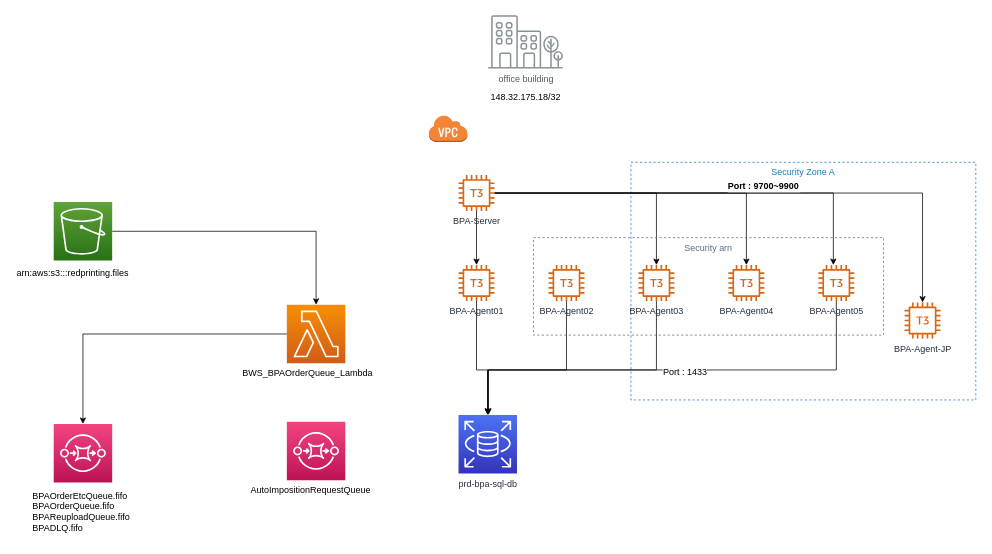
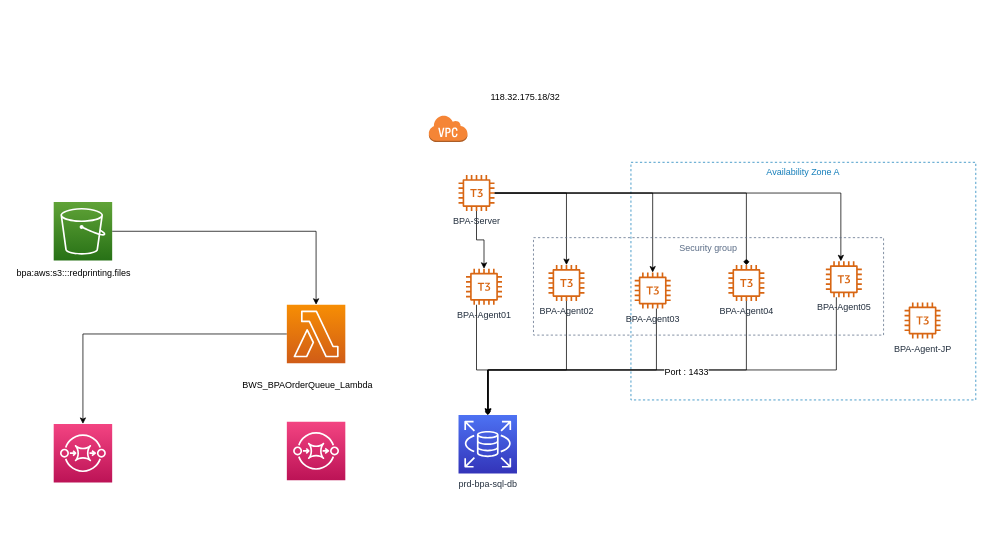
- <mxCell id="26" value="office building" style="outlineConnect=0;gradientColor=none;fontColor=#545B64;strokeColor=none;fillColor=#879196;dashed=0;verticalLabelPosition=bottom;verticalAlign=top;align=center;html=1;fontSize=12;fontStyle=0;aspect=fixed;shape=mxgraph.aws4.illustration_office_building;pointerEvents=1" vertex="1" parent="1"><mxGeometry x="650.5" y="20" width="100" height="71" as="geometry" /></mxCell>
- <mxCell id="25" value="148.32.175.18/32" style="text;html=1;fontSize=12;" parent="1" vertex="1"><mxGeometry x="651.5" y="116" width="120" height="30" as="geometry" /></mxCell>
+ <mxCell id="25" value="118.32.175.18/32" style="text;html=1;fontSize=12;" parent="1" vertex="1"><mxGeometry x="651.5" y="116" width="120" height="30" as="geometry" /></mxCell>
- <mxCell id="2" value="Security Zone A" style="fillColor=none;strokeColor=#147EBA;dashed=1;verticalAlign=top;fontStyle=0;fontColor=#147EBA;labelBackgroundColor=none;" parent="1" vertex="1"><mxGeometry x="841" y="216" width="460" height="317" as="geometry" /></mxCell>
+ <mxCell id="2" value="Availability Zone A" style="fillColor=none;strokeColor=#147EBA;dashed=1;verticalAlign=top;fontStyle=0;fontColor=#147EBA;labelBackgroundColor=none;" parent="1" vertex="1"><mxGeometry x="841" y="216" width="460" height="317" as="geometry" /></mxCell>
+ <mxCell id="7" style="edgeStyle=orthogonalEdgeStyle;rounded=0;orthogonalLoop=1;jettySize=auto;html=0;" parent="1" source="12" target="14" edge="1"><mxGeometry relative="1" as="geometry" /></mxCell>
- <mxCell id="11" value="Port : 9700~9900" style="edgeStyle=orthogonalEdgeStyle;rounded=0;orthogonalLoop=1;jettySize=auto;html=0;labelBorderColor=none;fontStyle=1;fontSize=12;verticalAlign=bottom;" parent="1" source="12" target="22" edge="1"><mxGeometry relative="1" as="geometry" /></mxCell>
- <mxCell id="24" value="Security arn" style="fillColor=none;strokeColor=#5A6C86;dashed=1;verticalAlign=top;fontStyle=0;fontColor=#5A6C86;labelBackgroundColor=none;" parent="1" vertex="1"><mxGeometry x="711" y="316.5" width="467" height="130" as="geometry" /></mxCell>
+ <mxCell id="24" value="Security group" style="fillColor=none;strokeColor=#5A6C86;dashed=1;verticalAlign=top;fontStyle=0;fontColor=#5A6C86;labelBackgroundColor=none;" parent="1" vertex="1"><mxGeometry x="711" y="316.5" width="467" height="130" as="geometry" /></mxCell>
- <mxCell id="9" style="edgeStyle=orthogonalEdgeStyle;rounded=0;orthogonalLoop=1;jettySize=auto;html=0;" parent="1" source="12" target="18" edge="1"><mxGeometry relative="1" as="geometry" /></mxCell>
+ <mxCell id="9" style="edgeStyle=orthogonalEdgeStyle;rounded=0;orthogonalLoop=1;jettySize=auto;html=0;endArrow=diamond;" parent="1" source="12" target="18" edge="1"><mxGeometry relative="1" as="geometry" /></mxCell>
- <mxCell id="34" value="arn:aws:s3:::redprinting.files" style="text;html=1;" vertex="1" parent="1"><mxGeometry x="20" y="350" width="180" height="30" as="geometry" /></mxCell>
+ <mxCell id="34" value="bpa:aws:s3:::redprinting.files" style="text;html=1;" vertex="1" parent="1"><mxGeometry x="20" y="350" width="180" height="30" as="geometry" /></mxCell>
- <mxCell id="5" value="BPA-Agent01" style="outlineConnect=0;fontColor=#232F3E;gradientColor=none;fillColor=#D86613;strokeColor=none;dashed=0;verticalLabelPosition=bottom;verticalAlign=top;align=center;html=1;fontSize=12;fontStyle=0;aspect=fixed;pointerEvents=1;shape=mxgraph.aws4.t3_instance;labelBackgroundColor=none;" parent="1" vertex="1"><mxGeometry x="611" y="353" width="48" height="48" as="geometry" /></mxCell>
+ <mxCell id="5" value="BPA-Agent01" style="outlineConnect=0;fontColor=#232F3E;gradientColor=none;fillColor=#D86613;strokeColor=none;dashed=0;verticalLabelPosition=bottom;verticalAlign=top;align=center;html=1;fontSize=12;fontStyle=0;aspect=fixed;pointerEvents=1;shape=mxgraph.aws4.t3_instance;labelBackgroundColor=none;" parent="1" vertex="1"><mxGeometry x="621" y="358" width="48" height="48" as="geometry" /></mxCell>
- <mxCell id="16" value="BPA-Agent03" style="outlineConnect=0;fontColor=#232F3E;gradientColor=none;fillColor=#D86613;strokeColor=none;dashed=0;verticalLabelPosition=bottom;verticalAlign=top;align=center;html=1;fontSize=12;fontStyle=0;aspect=fixed;pointerEvents=1;shape=mxgraph.aws4.t3_instance;labelBackgroundColor=none;" parent="1" vertex="1"><mxGeometry x="851" y="353" width="48" height="48" as="geometry" /></mxCell>
+ <mxCell id="16" value="BPA-Agent03" style="outlineConnect=0;fontColor=#232F3E;gradientColor=none;fillColor=#D86613;strokeColor=none;dashed=0;verticalLabelPosition=bottom;verticalAlign=top;align=center;html=1;fontSize=12;fontStyle=0;aspect=fixed;pointerEvents=1;shape=mxgraph.aws4.t3_instance;labelBackgroundColor=none;" parent="1" vertex="1"><mxGeometry x="846" y="363" width="48" height="48" as="geometry" /></mxCell>
- <mxCell id="21" value="BPA-Agent05" style="outlineConnect=0;fontColor=#232F3E;gradientColor=none;fillColor=#D86613;strokeColor=none;dashed=0;verticalLabelPosition=bottom;verticalAlign=top;align=center;html=1;fontSize=12;fontStyle=0;aspect=fixed;pointerEvents=1;shape=mxgraph.aws4.t3_instance;labelBackgroundColor=none;" parent="1" vertex="1"><mxGeometry x="1091" y="353" width="48" height="48" as="geometry" /></mxCell>
+ <mxCell id="21" value="BPA-Agent05" style="outlineConnect=0;fontColor=#232F3E;gradientColor=none;fillColor=#D86613;strokeColor=none;dashed=0;verticalLabelPosition=bottom;verticalAlign=top;align=center;html=1;fontSize=12;fontStyle=0;aspect=fixed;pointerEvents=1;shape=mxgraph.aws4.t3_instance;labelBackgroundColor=none;" parent="1" vertex="1"><mxGeometry x="1101" y="348" width="48" height="48" as="geometry" /></mxCell>
+ <mxCell id="17" style="edgeStyle=orthogonalEdgeStyle;rounded=0;orthogonalLoop=1;jettySize=auto;html=0;fontSize=12;" parent="1" source="18" target="23" edge="1"><mxGeometry relative="1" as="geometry"><Array as="points"><mxPoint x="995" y="493" /><mxPoint x="650" y="493" /></Array></mxGeometry></mxCell>
- <mxCell id="13" style="edgeStyle=orthogonalEdgeStyle;rounded=0;orthogonalLoop=1;jettySize=auto;html=0;fontSize=12;" parent="1" source="14" target="23" edge="1"><mxGeometry relative="1" as="geometry"><Array as="points"><mxPoint x="755" y="493" /><mxPoint x="650" y="493" /></Array></mxGeometry></mxCell>
+ <mxCell id="13" style="edgeStyle=orthogonalEdgeStyle;rounded=0;orthogonalLoop=1;jettySize=auto;html=0;fontSize=12;endArrow=diamond;" parent="1" source="14" target="23" edge="1"><mxGeometry relative="1" as="geometry"><Array as="points"><mxPoint x="755" y="493" /><mxPoint x="650" y="493" /></Array></mxGeometry></mxCell>
- <mxCell id="33" value="BWS_BPAOrderQueue_Lambda" style="text;html=1;" vertex="1" parent="1"><mxGeometry x="321" y="484" width="200" height="30" as="geometry" /></mxCell>
+ <mxCell id="33" value="BWS_BPAOrderQueue_Lambda" style="text;html=1;" vertex="1" parent="1"><mxGeometry x="321" y="499" width="200" height="30" as="geometry" /></mxCell>
- <mxCell id="32" value="AutoImpositionRequestQueue" style="text;html=1;" vertex="1" parent="1"><mxGeometry x="332" y="640" width="190" height="30" as="geometry" /></mxCell>
- <mxCell id="36" value="&lt;div&gt;BPAOrderEtcQueue.fifo&lt;/div&gt;&lt;div&gt;BPAOrderQueue.fifo&lt;/div&gt;&lt;div&gt;BPAReuploadQueue.fifo&lt;/div&gt;&lt;div&gt;BPADLQ.fifo&lt;/div&gt;" style="text;html=1;" vertex="1" parent="1"><mxGeometry x="41" y="647" width="150" height="70" as="geometry" /></mxCell>
